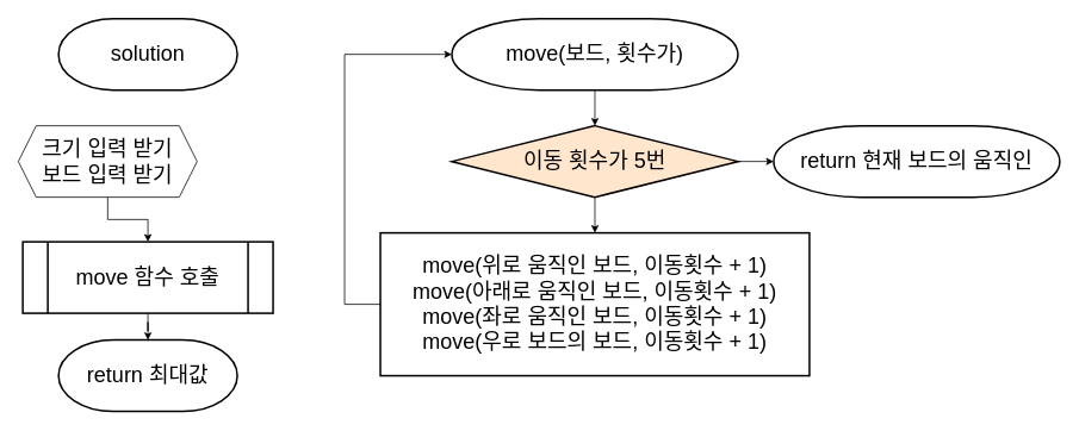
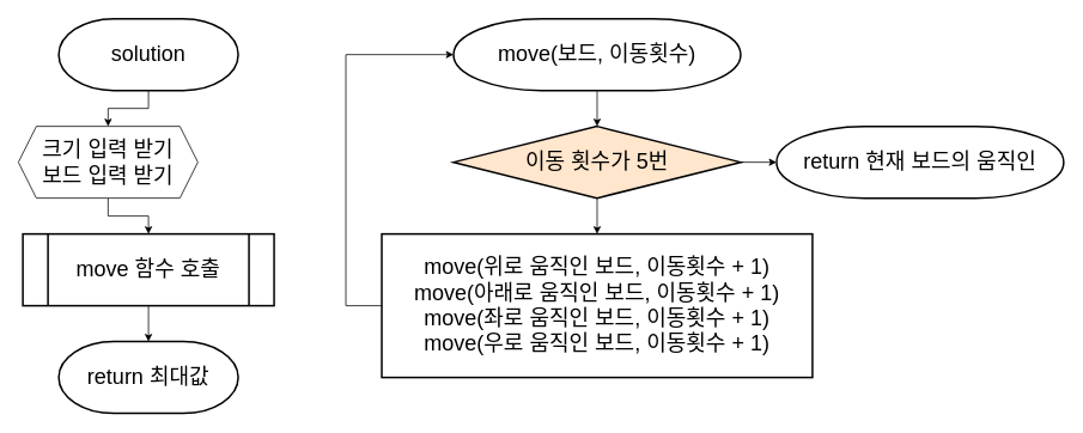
- <mxCell id="10" value="move(보드, 횟수가)" style="strokeWidth=2;html=1;shape=mxgraph.flowchart.terminator;whiteSpace=wrap;fontSize=24;" parent="1" vertex="1"><mxGeometry x="505" y="20" width="320" height="80" as="geometry" /></mxCell>
+ <mxCell id="10" value="move(보드, 이동횟수)" style="strokeWidth=2;html=1;shape=mxgraph.flowchart.terminator;whiteSpace=wrap;fontSize=24;" parent="1" vertex="1"><mxGeometry x="505" y="20" width="320" height="80" as="geometry" /></mxCell>
+ <mxCell id="2" value="" style="edgeStyle=orthogonalEdgeStyle;rounded=0;orthogonalLoop=1;jettySize=auto;html=1;fontSize=24;" parent="1" source="3" target="5" edge="1"><mxGeometry relative="1" as="geometry" /></mxCell>
- <mxCell id="7" value="move 함수 호출" style="shape=process;whiteSpace=wrap;html=1;backgroundOutline=1;fontSize=24;strokeWidth=2;" parent="1" vertex="1"><mxGeometry x="25" y="270" width="280" height="80" as="geometry" /></mxCell>
+ <mxCell id="7" value="move 함수 호출" style="shape=process;whiteSpace=wrap;html=1;backgroundOutline=1;fontSize=24;strokeWidth=2;" parent="1" vertex="1"><mxGeometry x="25" y="260" width="280" height="80" as="geometry" /></mxCell>
- <mxCell id="16" value="&lt;span&gt;move(위로 움직인 보드, 이동횟수 + 1)&lt;br&gt;&lt;/span&gt;move(아래로 움직인 보드, 이동횟수 + 1)&lt;br&gt;move(좌로 움직인 보드, 이동횟수 + 1)&lt;br&gt;move(우로 보드의 보드, 이동횟수 + 1)&lt;span&gt;&lt;br&gt;&lt;/span&gt;" style="whiteSpace=wrap;html=1;fontSize=24;strokeWidth=2;" parent="1" vertex="1"><mxGeometry x="425" y="260" width="480" height="160" as="geometry" /></mxCell>
+ <mxCell id="16" value="&lt;span&gt;move(위로 움직인 보드, 이동횟수 + 1)&lt;br&gt;&lt;/span&gt;move(아래로 움직인 보드, 이동횟수 + 1)&lt;br&gt;move(좌로 움직인 보드, 이동횟수 + 1)&lt;br&gt;move(우로 움직인 보드, 이동횟수 + 1)&lt;span&gt;&lt;br&gt;&lt;/span&gt;" style="whiteSpace=wrap;html=1;fontSize=24;strokeWidth=2;" parent="1" vertex="1"><mxGeometry x="425" y="260" width="480" height="160" as="geometry" /></mxCell>
